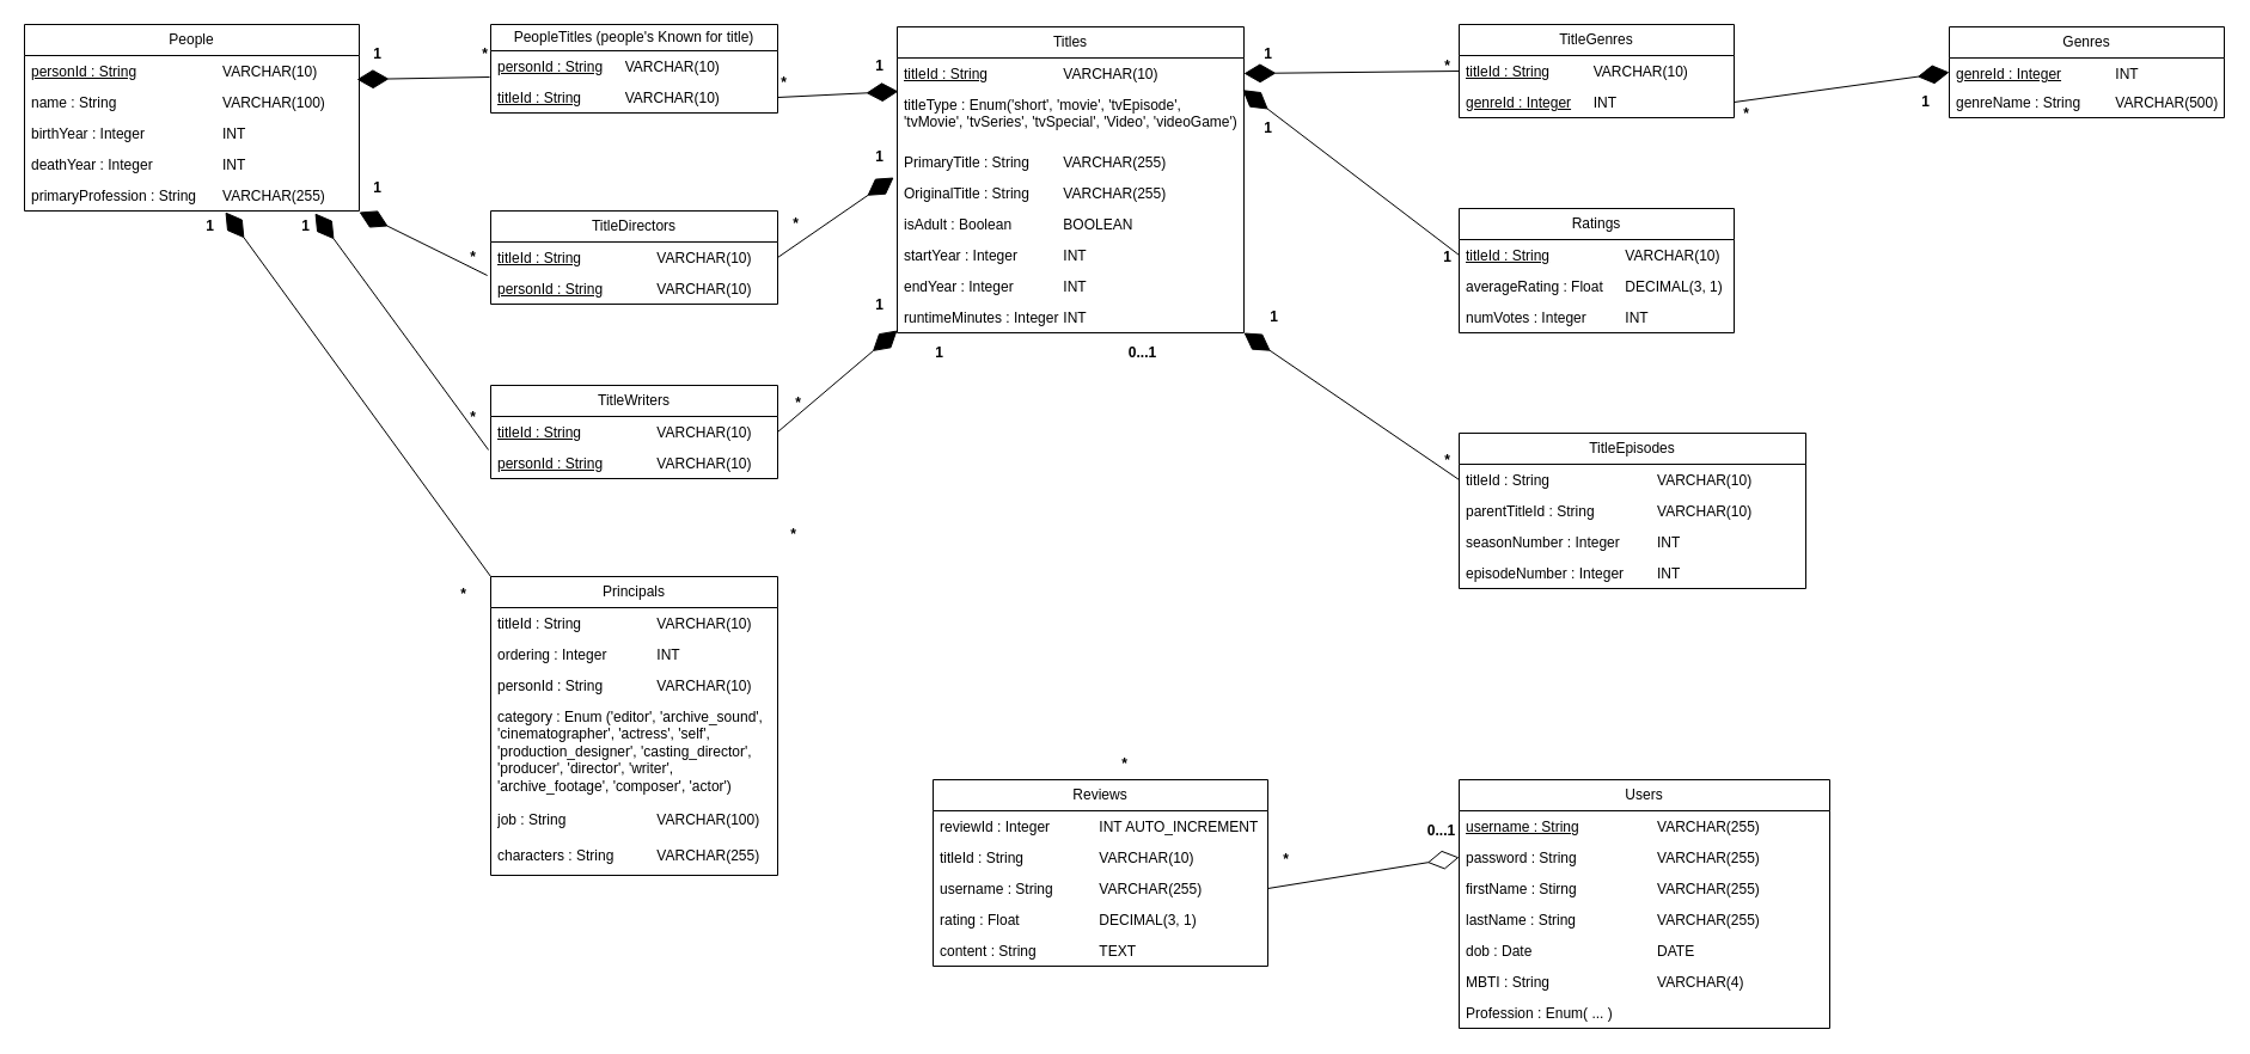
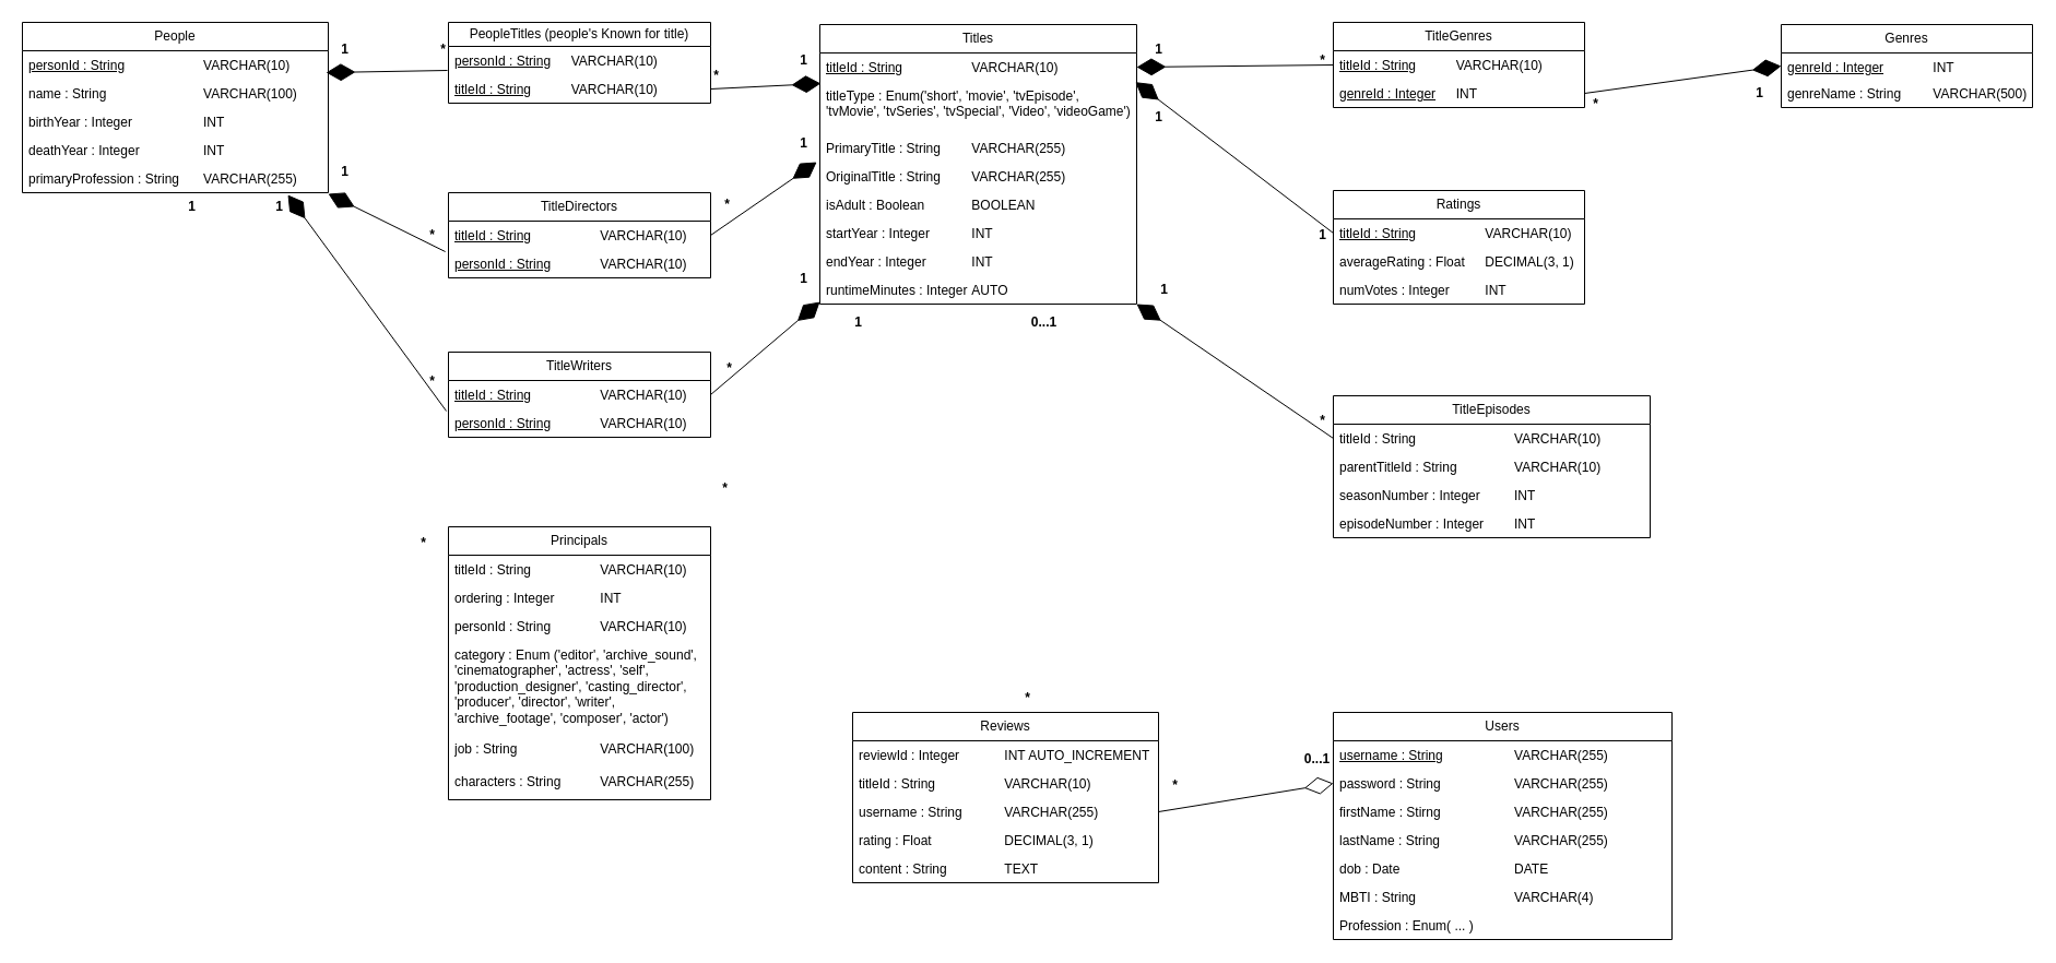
- <mxCell id="10" value="runtimeMinutes : Integer&lt;span style=&quot;white-space: pre;&quot;&gt;&#09;&lt;/span&gt;INT" style="text;strokeColor=none;fillColor=none;align=left;verticalAlign=top;spacingLeft=4;spacingRight=4;overflow=hidden;rotatable=0;points=[[0,0.5],[1,0.5]];portConstraint=eastwest;whiteSpace=wrap;html=1;" parent="2" vertex="1"><mxGeometry y="230" width="290" height="26" as="geometry" /></mxCell>
+ <mxCell id="10" value="runtimeMinutes : Integer&lt;span style=&quot;white-space: pre;&quot;&gt;&#09;&lt;/span&gt;AUTO" style="text;strokeColor=none;fillColor=none;align=left;verticalAlign=top;spacingLeft=4;spacingRight=4;overflow=hidden;rotatable=0;points=[[0,0.5],[1,0.5]];portConstraint=eastwest;whiteSpace=wrap;html=1;" parent="2" vertex="1"><mxGeometry y="230" width="290" height="26" as="geometry" /></mxCell>
- <mxCell id="80" value="" style="endArrow=diamondThin;endFill=1;endSize=24;html=1;rounded=0;exitX=0;exitY=0;exitDx=0;exitDy=0;entryX=0.6;entryY=1.038;entryDx=0;entryDy=0;entryPerimeter=0;" parent="1" source="71" target="35" edge="1"><mxGeometry width="160" relative="1" as="geometry"><mxPoint x="210" y="302" as="sourcePoint" /><mxPoint x="210" y="422" as="targetPoint" /></mxGeometry></mxCell>
